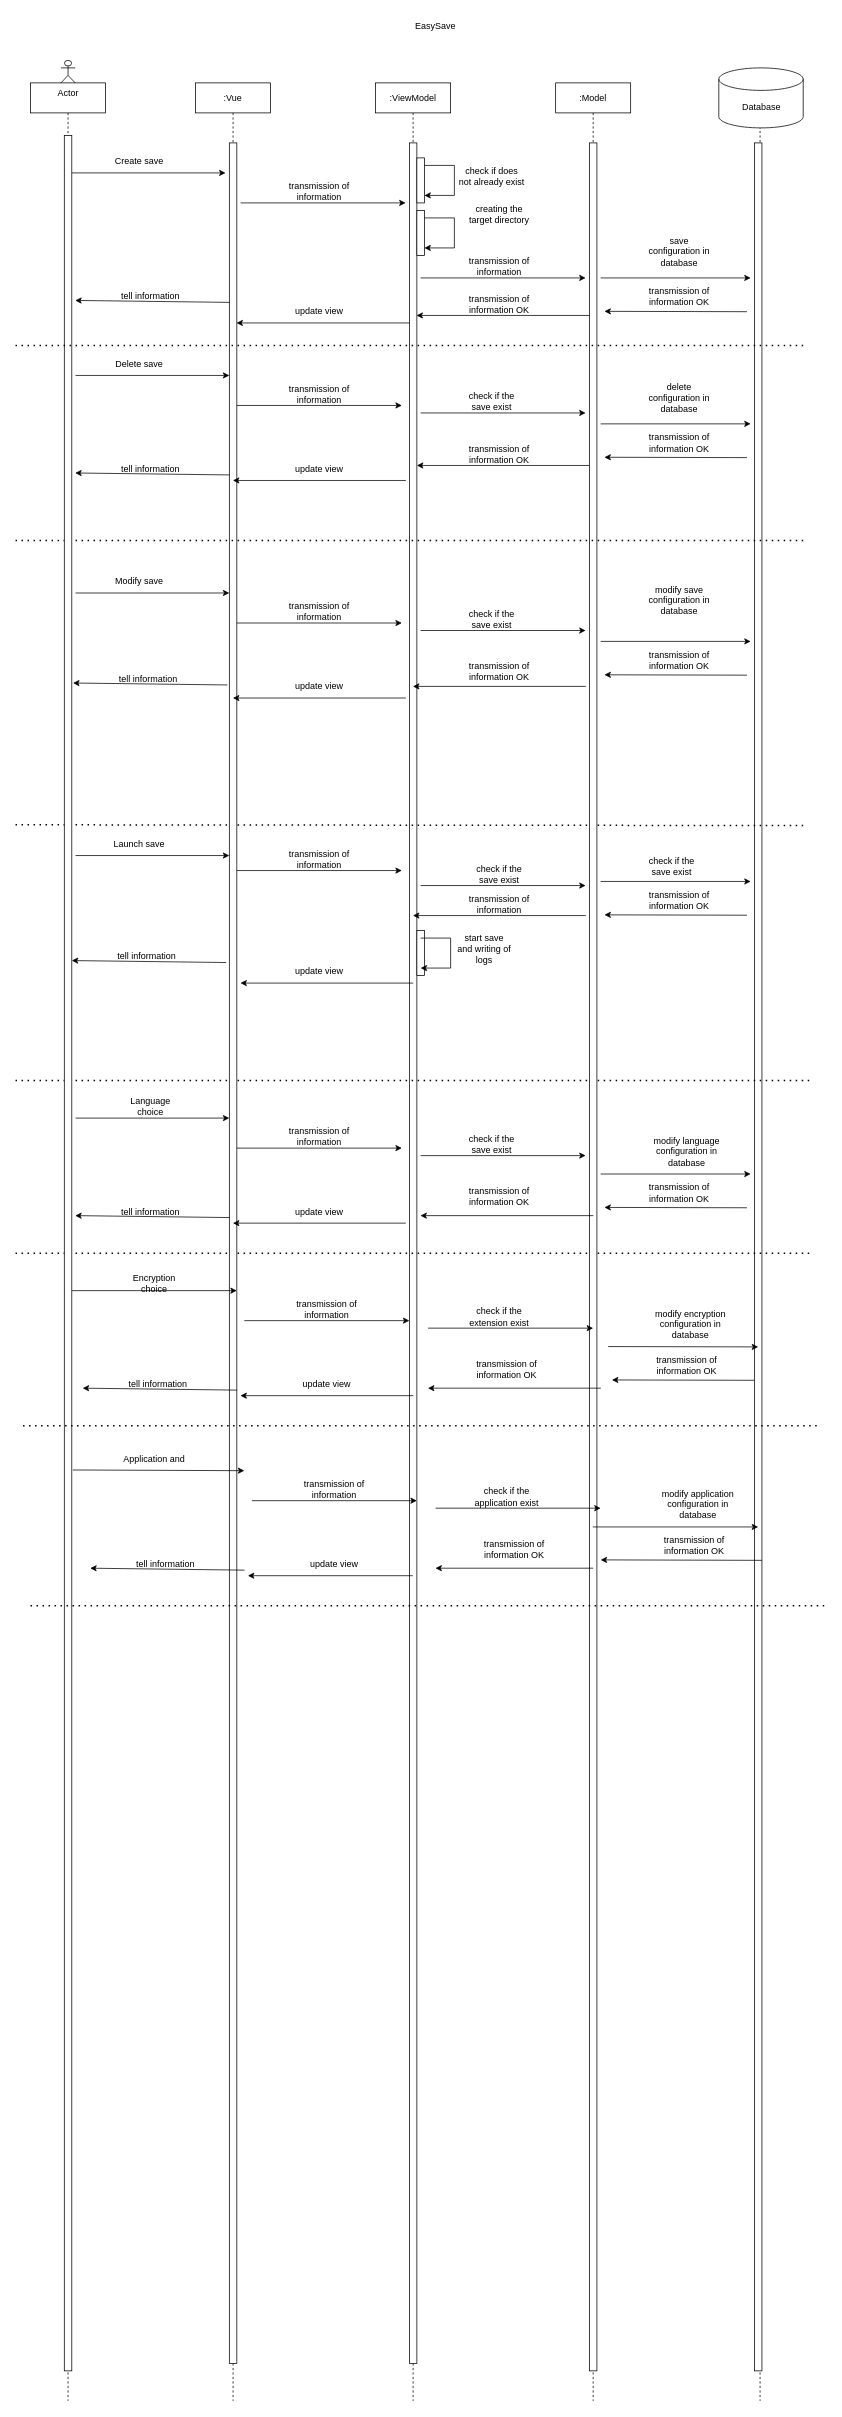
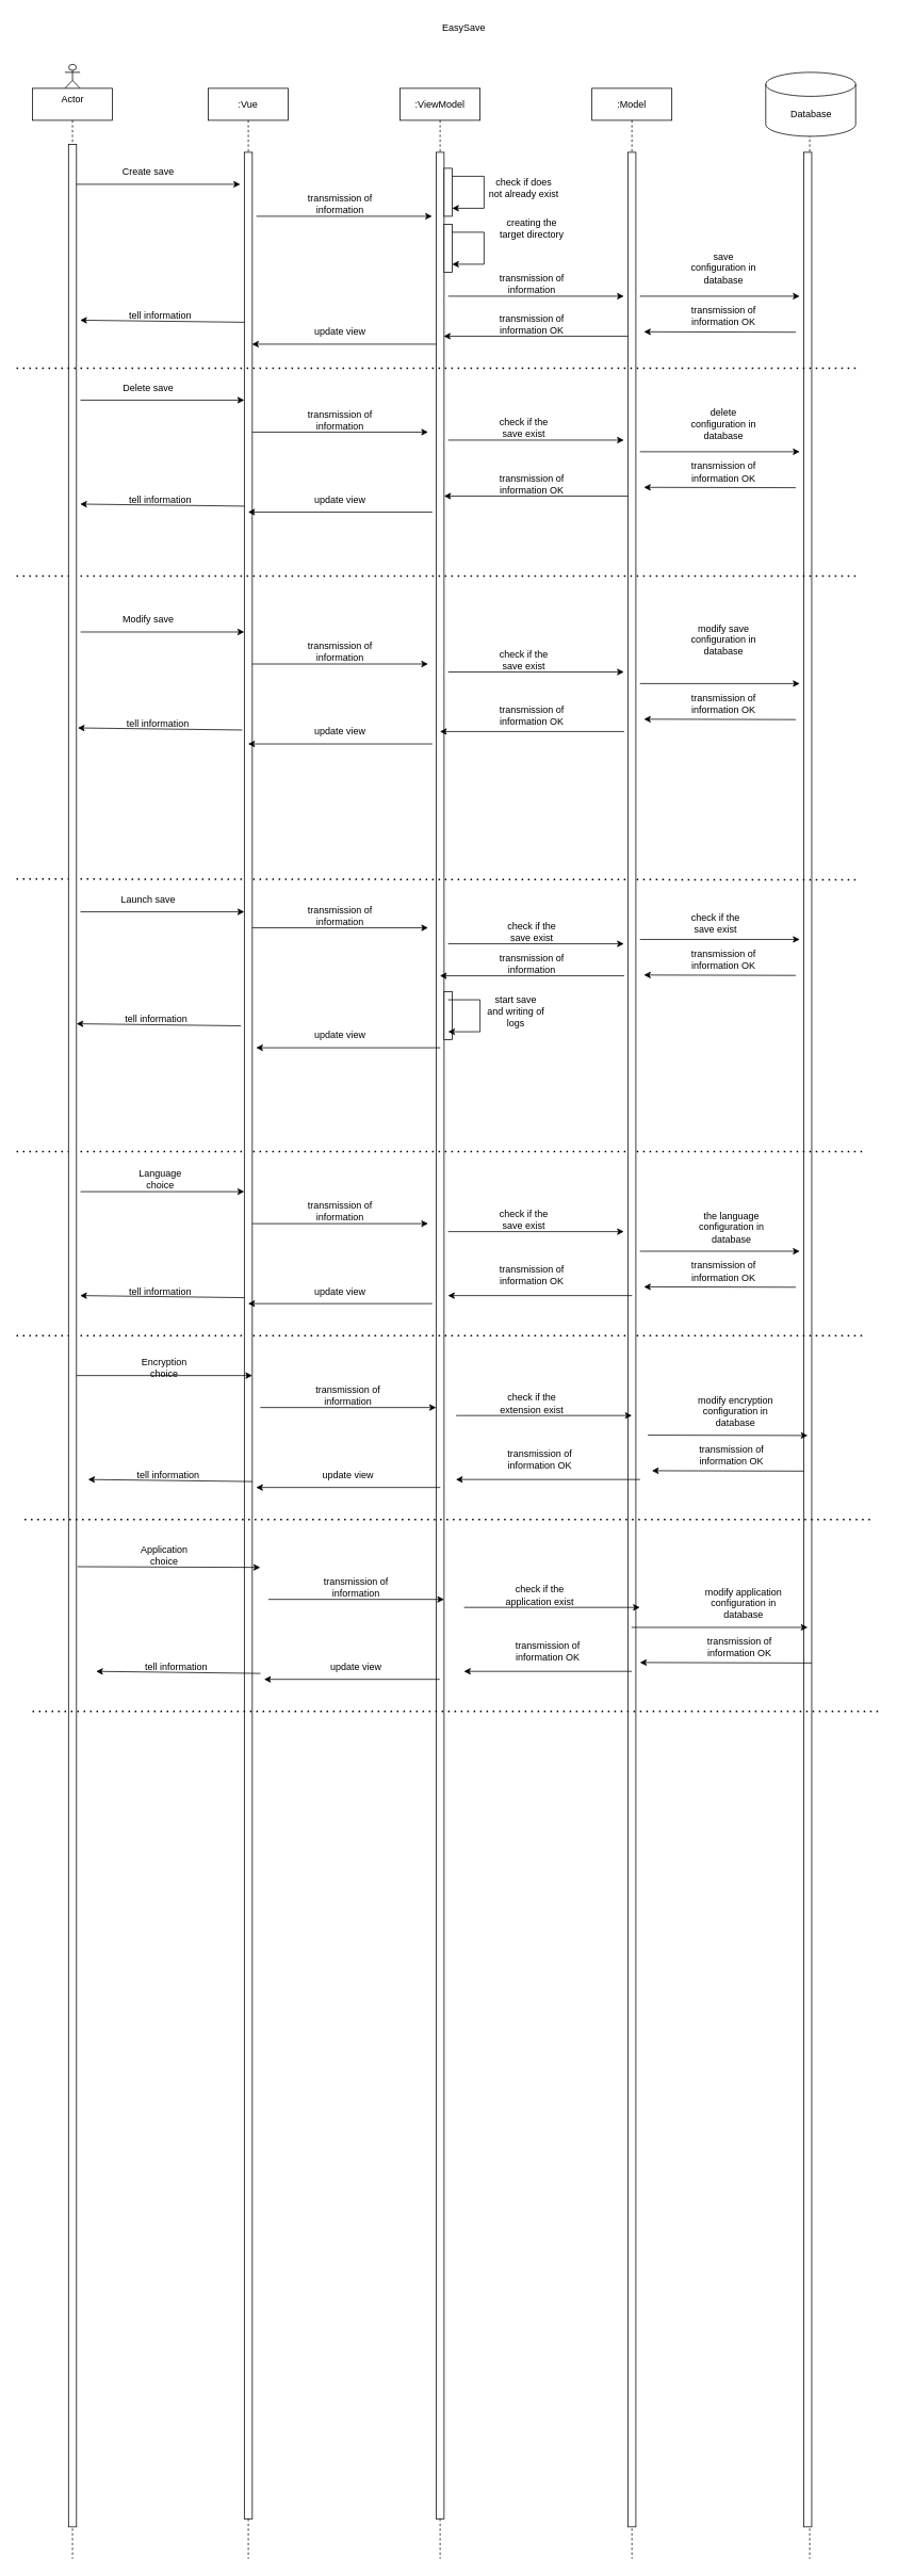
- <mxCell id="105" value="modify language configuration in database" style="text;html=1;strokeColor=none;fillColor=none;align=center;verticalAlign=middle;whiteSpace=wrap;rounded=0;" parent="1" vertex="1"><mxGeometry x="860" y="1520" width="110" height="30" as="geometry" /></mxCell>
+ <mxCell id="105" value="the language configuration in database" style="text;html=1;strokeColor=none;fillColor=none;align=center;verticalAlign=middle;whiteSpace=wrap;rounded=0;" parent="1" vertex="1"><mxGeometry x="860" y="1520" width="110" height="30" as="geometry" /></mxCell>
- <mxCell id="128" value="Application and" style="text;html=1;strokeColor=none;fillColor=none;align=center;verticalAlign=middle;whiteSpace=wrap;rounded=0;" vertex="1" parent="1"><mxGeometry x="160" y="1930" width="90" height="30" as="geometry" /></mxCell>
+ <mxCell id="128" value="Application choice" style="text;html=1;strokeColor=none;fillColor=none;align=center;verticalAlign=middle;whiteSpace=wrap;rounded=0;" vertex="1" parent="1"><mxGeometry x="160" y="1930" width="90" height="30" as="geometry" /></mxCell>
